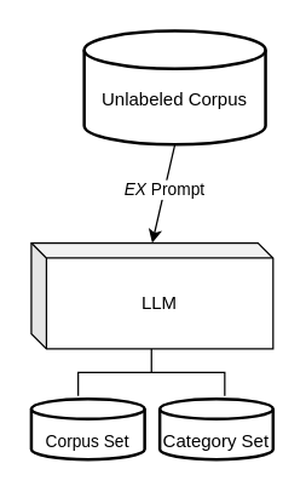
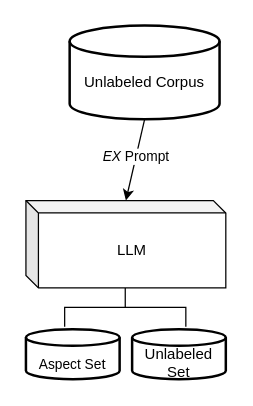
- <mxCell id="6" value="&lt;div&gt;&lt;font style=&quot;background-color: transparent; color: light-dark(rgb(0, 0, 0), rgb(255, 255, 255)); font-size: 11px;&quot;&gt;&lt;br&gt;&lt;/font&gt;&lt;/div&gt;&lt;div&gt;&lt;font style=&quot;background-color: transparent; color: light-dark(rgb(0, 0, 0), rgb(255, 255, 255)); font-size: 11px;&quot;&gt;Corpus Se&lt;/font&gt;&lt;span style=&quot;background-color: transparent; color: light-dark(rgb(0, 0, 0), rgb(255, 255, 255));&quot;&gt;t&lt;/span&gt;&lt;/div&gt;" style="strokeWidth=2;html=1;shape=mxgraph.flowchart.database;whiteSpace=wrap;rounded=1;" vertex="1" parent="1"><mxGeometry x="20" y="263" width="75" height="40" as="geometry" /></mxCell>
+ <mxCell id="6" value="&lt;div&gt;&lt;font style=&quot;background-color: transparent; color: light-dark(rgb(0, 0, 0), rgb(255, 255, 255)); font-size: 11px;&quot;&gt;&lt;br&gt;&lt;/font&gt;&lt;/div&gt;&lt;div&gt;&lt;font style=&quot;background-color: transparent; color: light-dark(rgb(0, 0, 0), rgb(255, 255, 255)); font-size: 11px;&quot;&gt;Aspect Se&lt;/font&gt;&lt;span style=&quot;background-color: transparent; color: light-dark(rgb(0, 0, 0), rgb(255, 255, 255));&quot;&gt;t&lt;/span&gt;&lt;/div&gt;" style="strokeWidth=2;html=1;shape=mxgraph.flowchart.database;whiteSpace=wrap;rounded=1;" vertex="1" parent="1"><mxGeometry x="20" y="263" width="75" height="40" as="geometry" /></mxCell>
- <mxCell id="7" value="&lt;div&gt;&lt;br&gt;&lt;/div&gt;&lt;div&gt;Category Set&lt;/div&gt;" style="strokeWidth=2;html=1;shape=mxgraph.flowchart.database;whiteSpace=wrap;rounded=1;" vertex="1" parent="1"><mxGeometry x="105" y="263" width="75" height="40" as="geometry" /></mxCell>
+ <mxCell id="7" value="&lt;div&gt;&lt;br&gt;&lt;/div&gt;&lt;div&gt;Unlabeled Set&lt;/div&gt;" style="strokeWidth=2;html=1;shape=mxgraph.flowchart.database;whiteSpace=wrap;rounded=1;" vertex="1" parent="1"><mxGeometry x="105" y="263" width="75" height="40" as="geometry" /></mxCell>
